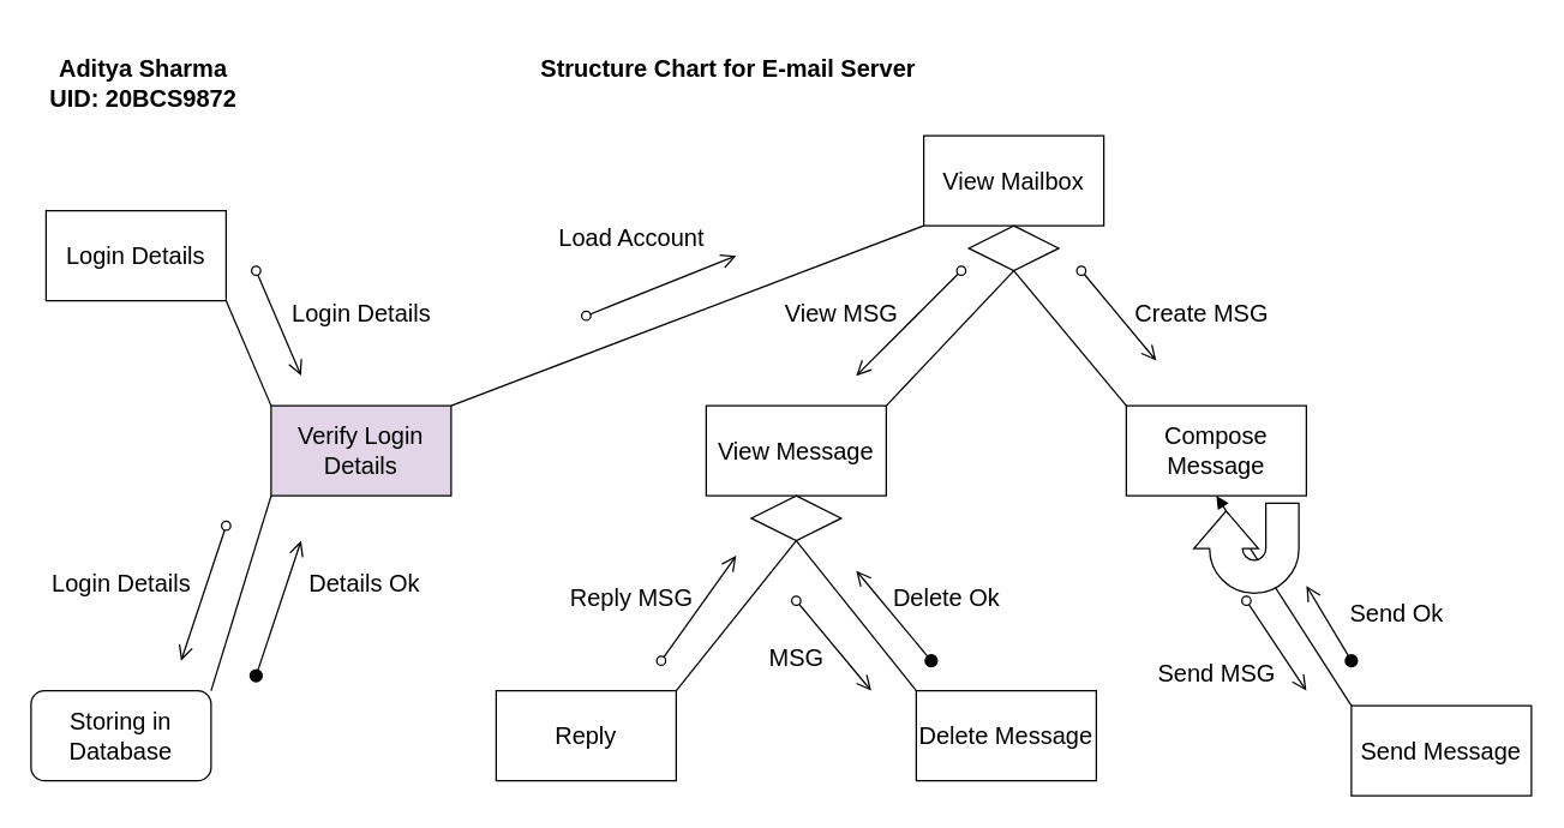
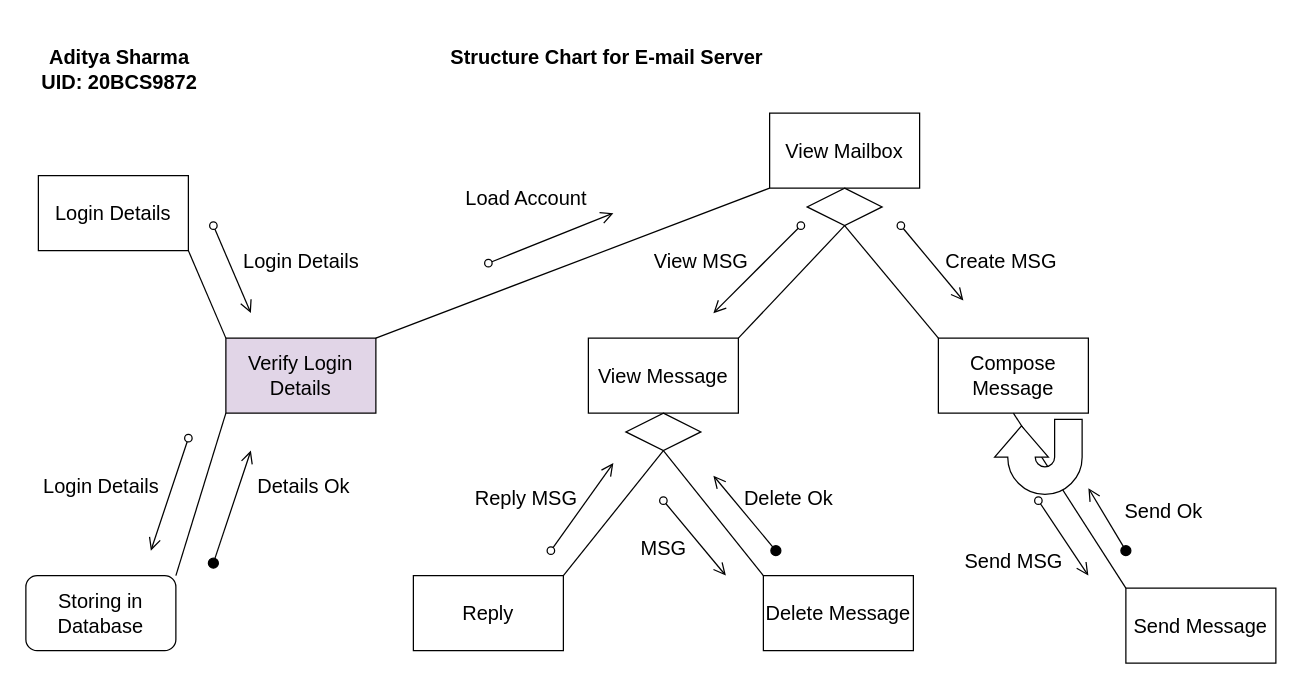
- <mxCell id="21" value="" style="endArrow=block;html=1;rounded=0;fontSize=16;entryX=0.5;entryY=1;entryDx=0;entryDy=0;exitX=0;exitY=0;exitDx=0;exitDy=0;" edge="1" parent="1" source="11" target="7"><mxGeometry width="50" height="50" relative="1" as="geometry"><mxPoint x="880" y="380" as="sourcePoint" /><mxPoint x="930" y="330" as="targetPoint" /></mxGeometry></mxCell>
+ <mxCell id="21" value="" style="endArrow=none;html=1;rounded=0;fontSize=16;entryX=0.5;entryY=1;entryDx=0;entryDy=0;exitX=0;exitY=0;exitDx=0;exitDy=0;" edge="1" parent="1" source="11" target="7"><mxGeometry width="50" height="50" relative="1" as="geometry"><mxPoint x="880" y="380" as="sourcePoint" /><mxPoint x="930" y="330" as="targetPoint" /></mxGeometry></mxCell>
